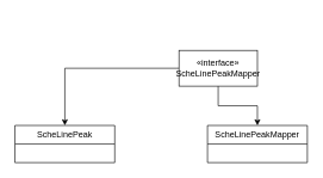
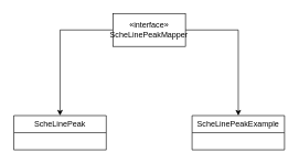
- <mxCell id="4" value="«interface»&lt;br&gt;ScheLinePeakMapper" style="html=1;whiteSpace=wrap;" vertex="1" parent="1"><mxGeometry x="250" y="70" width="110" height="50" as="geometry" /></mxCell>
+ <mxCell id="4" value="«interface»&lt;br&gt;ScheLinePeakMapper" style="html=1;whiteSpace=wrap;" vertex="1" parent="1"><mxGeometry x="170" y="20" width="110" height="50" as="geometry" /></mxCell>
- <mxCell id="7" value="ScheLinePeakMapper" style="swimlane;fontStyle=0;childLayout=stackLayout;horizontal=1;startSize=26;fillColor=none;horizontalStack=0;resizeParent=1;resizeParentMax=0;resizeLast=0;collapsible=1;marginBottom=0;whiteSpace=wrap;html=1;" vertex="1" parent="1"><mxGeometry x="290" y="175" width="140" height="52" as="geometry" /></mxCell>
+ <mxCell id="7" value="ScheLinePeakExample" style="swimlane;fontStyle=0;childLayout=stackLayout;horizontal=1;startSize=26;fillColor=none;horizontalStack=0;resizeParent=1;resizeParentMax=0;resizeLast=0;collapsible=1;marginBottom=0;whiteSpace=wrap;html=1;" vertex="1" parent="1"><mxGeometry x="290" y="175" width="140" height="52" as="geometry" /></mxCell>
